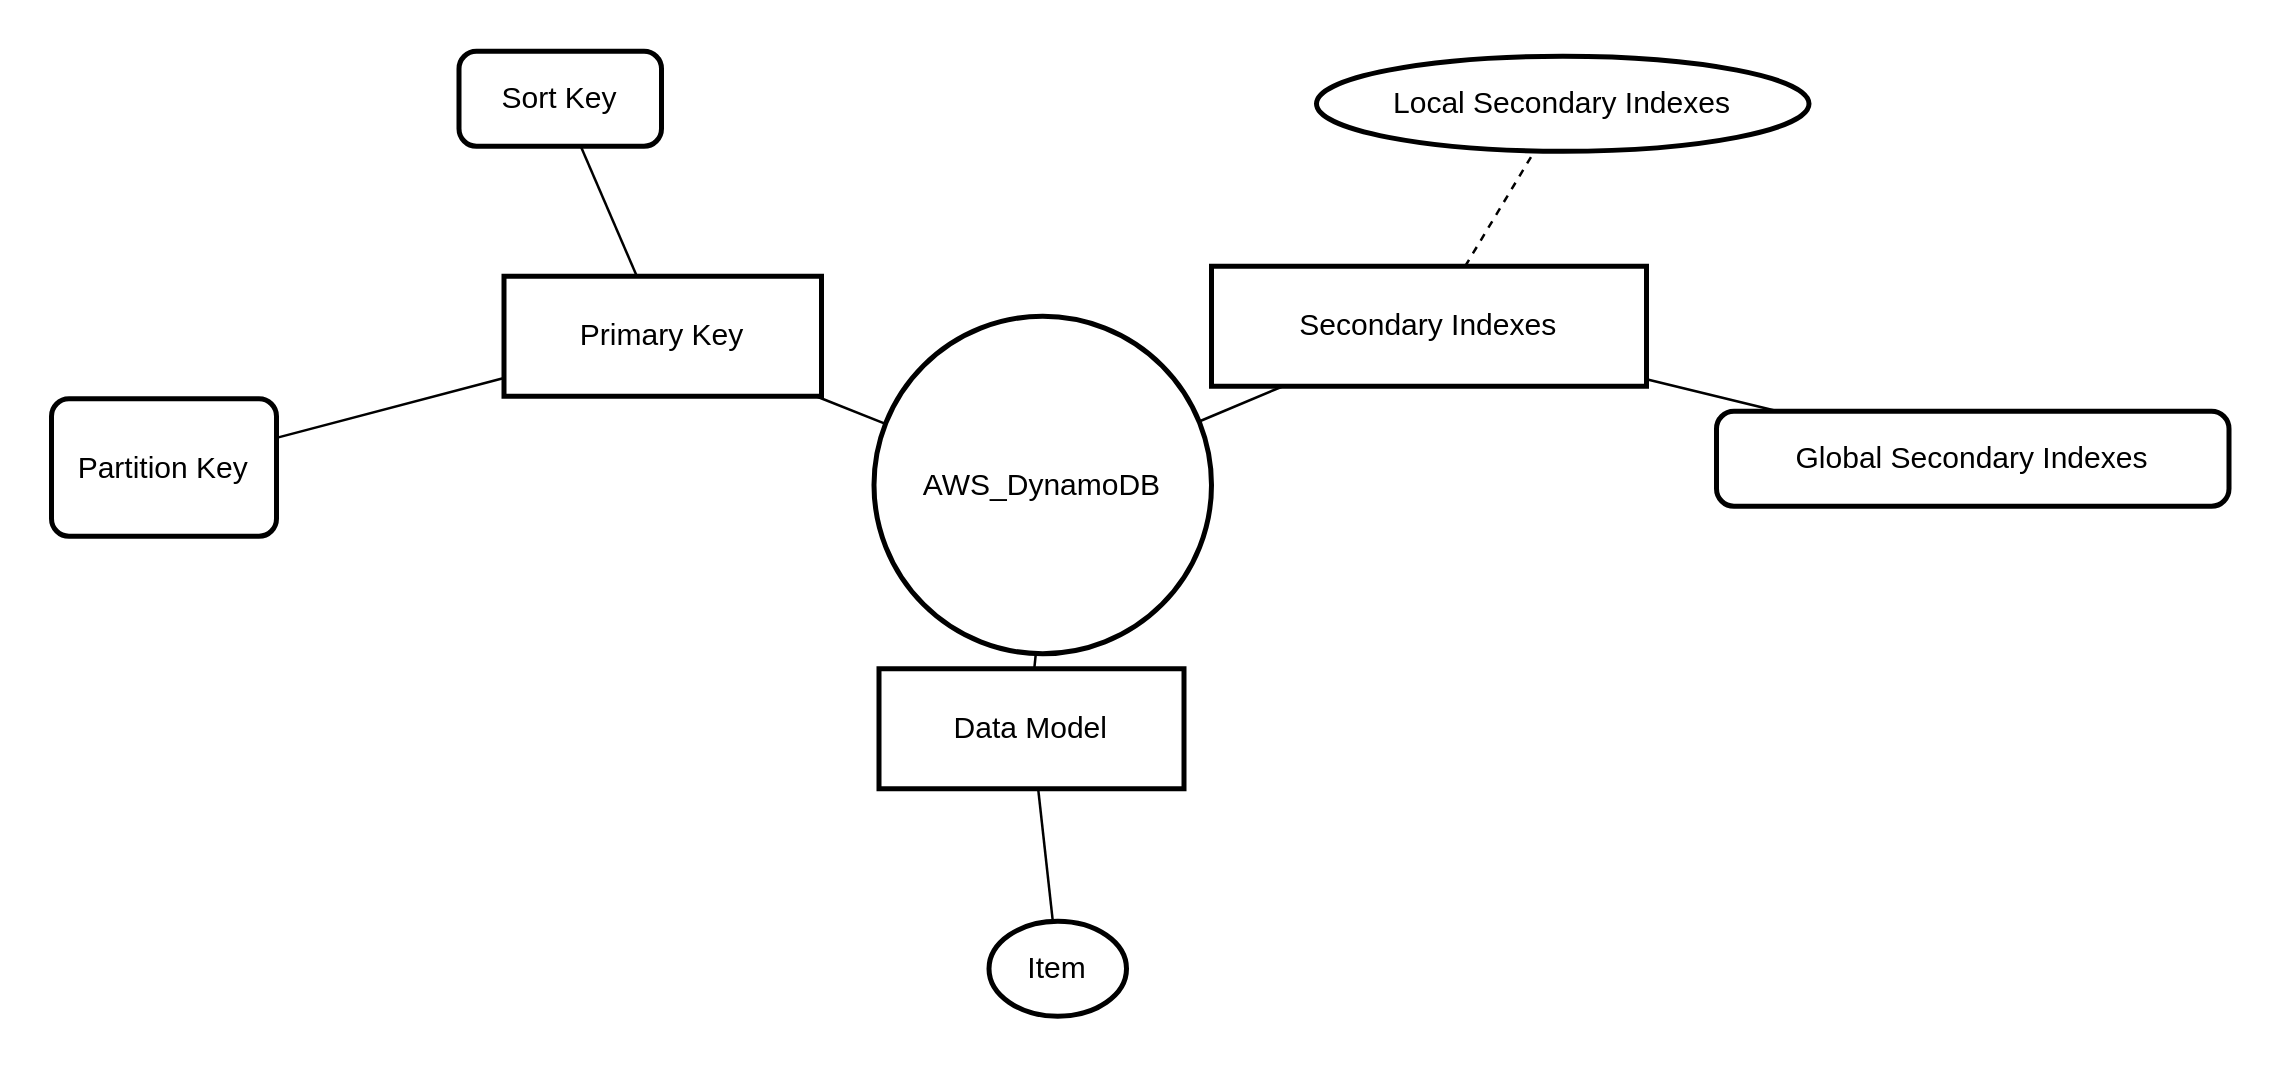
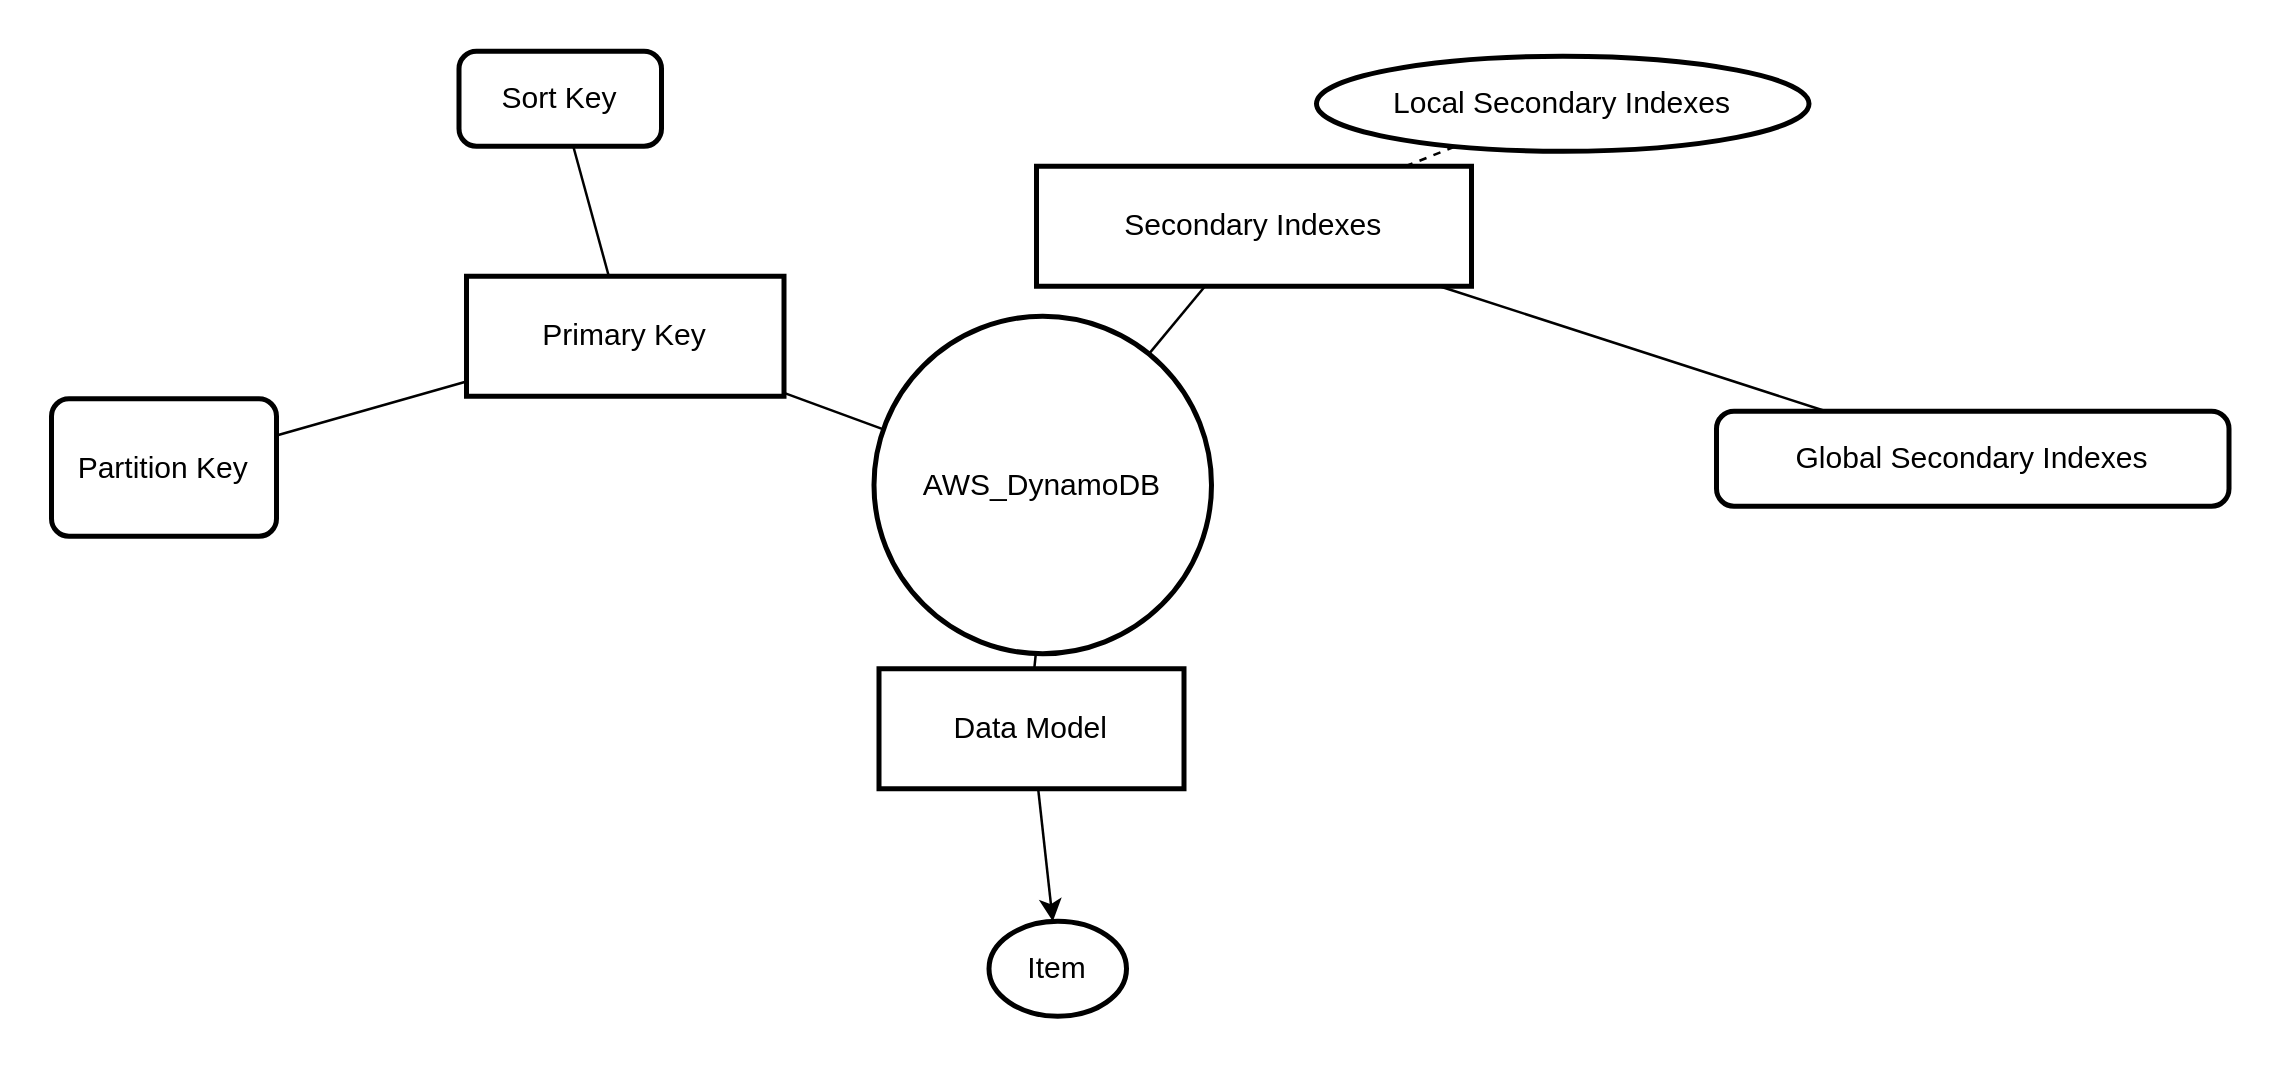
- <mxCell id="6" value="Secondary Indexes" style="whiteSpace=wrap;strokeWidth=2;" vertex="1" parent="1"><mxGeometry x="484" y="106" width="174" height="48" as="geometry" /></mxCell>
+ <mxCell id="6" value="Secondary Indexes" style="whiteSpace=wrap;strokeWidth=2;" vertex="1" parent="1"><mxGeometry x="414" y="66" width="174" height="48" as="geometry" /></mxCell>
- <mxCell id="3" value="Primary Key" style="whiteSpace=wrap;strokeWidth=2;" vertex="1" parent="1"><mxGeometry x="201" y="110" width="127" height="48" as="geometry" /></mxCell>
+ <mxCell id="3" value="Primary Key" style="whiteSpace=wrap;strokeWidth=2;" vertex="1" parent="1"><mxGeometry x="186" y="110" width="127" height="48" as="geometry" /></mxCell>
- <mxCell id="18" style="endArrow=none" edge="1" parent="1" source="9" target="10"><mxGeometry relative="1" as="geometry" /></mxCell>
+ <mxCell id="18" style="endArrow=classic;" edge="1" parent="1" source="9" target="10"><mxGeometry relative="1" as="geometry" /></mxCell>
